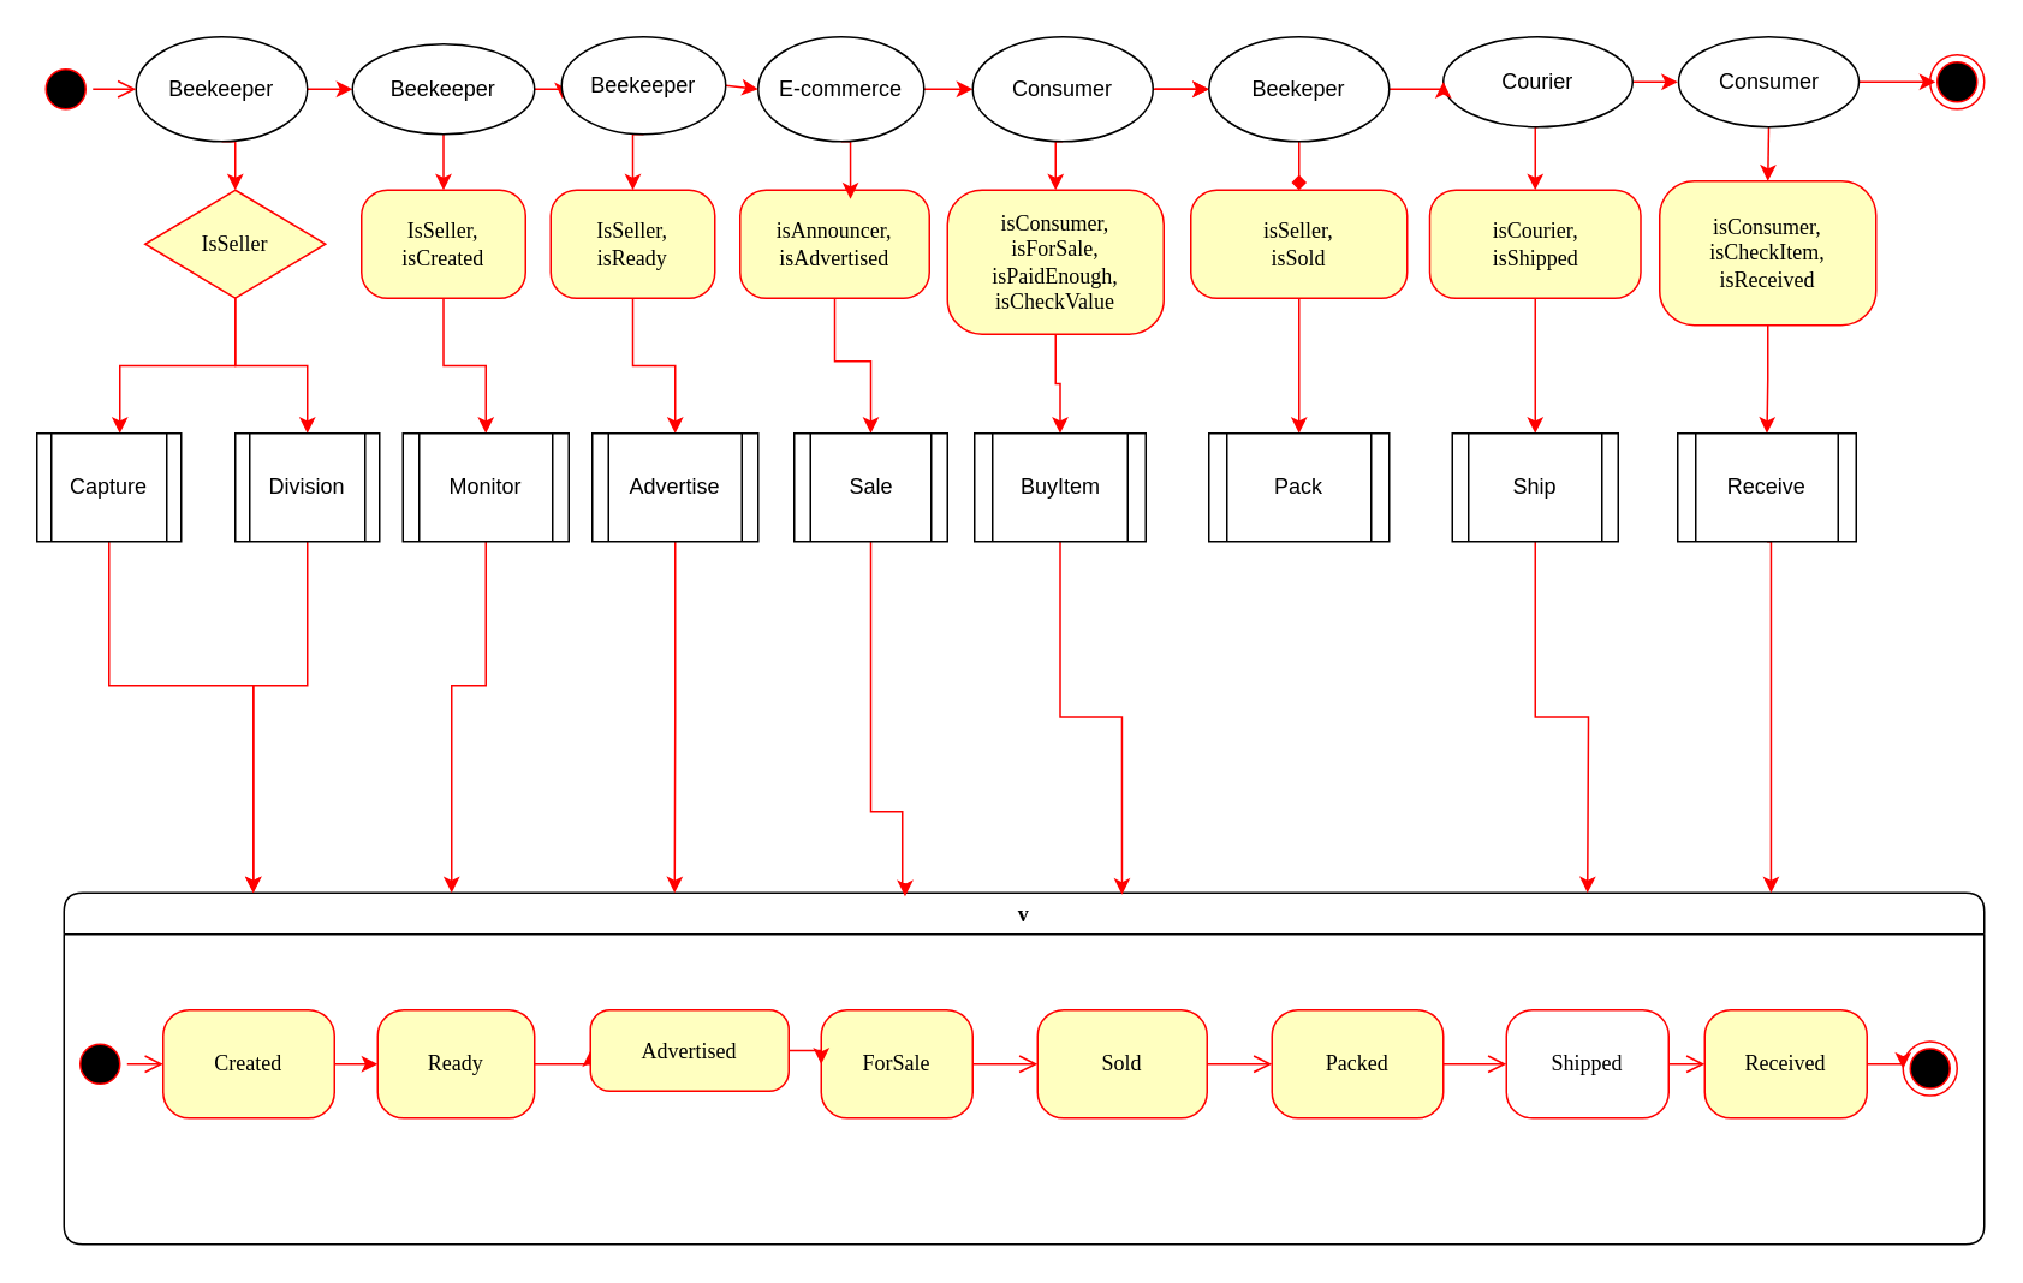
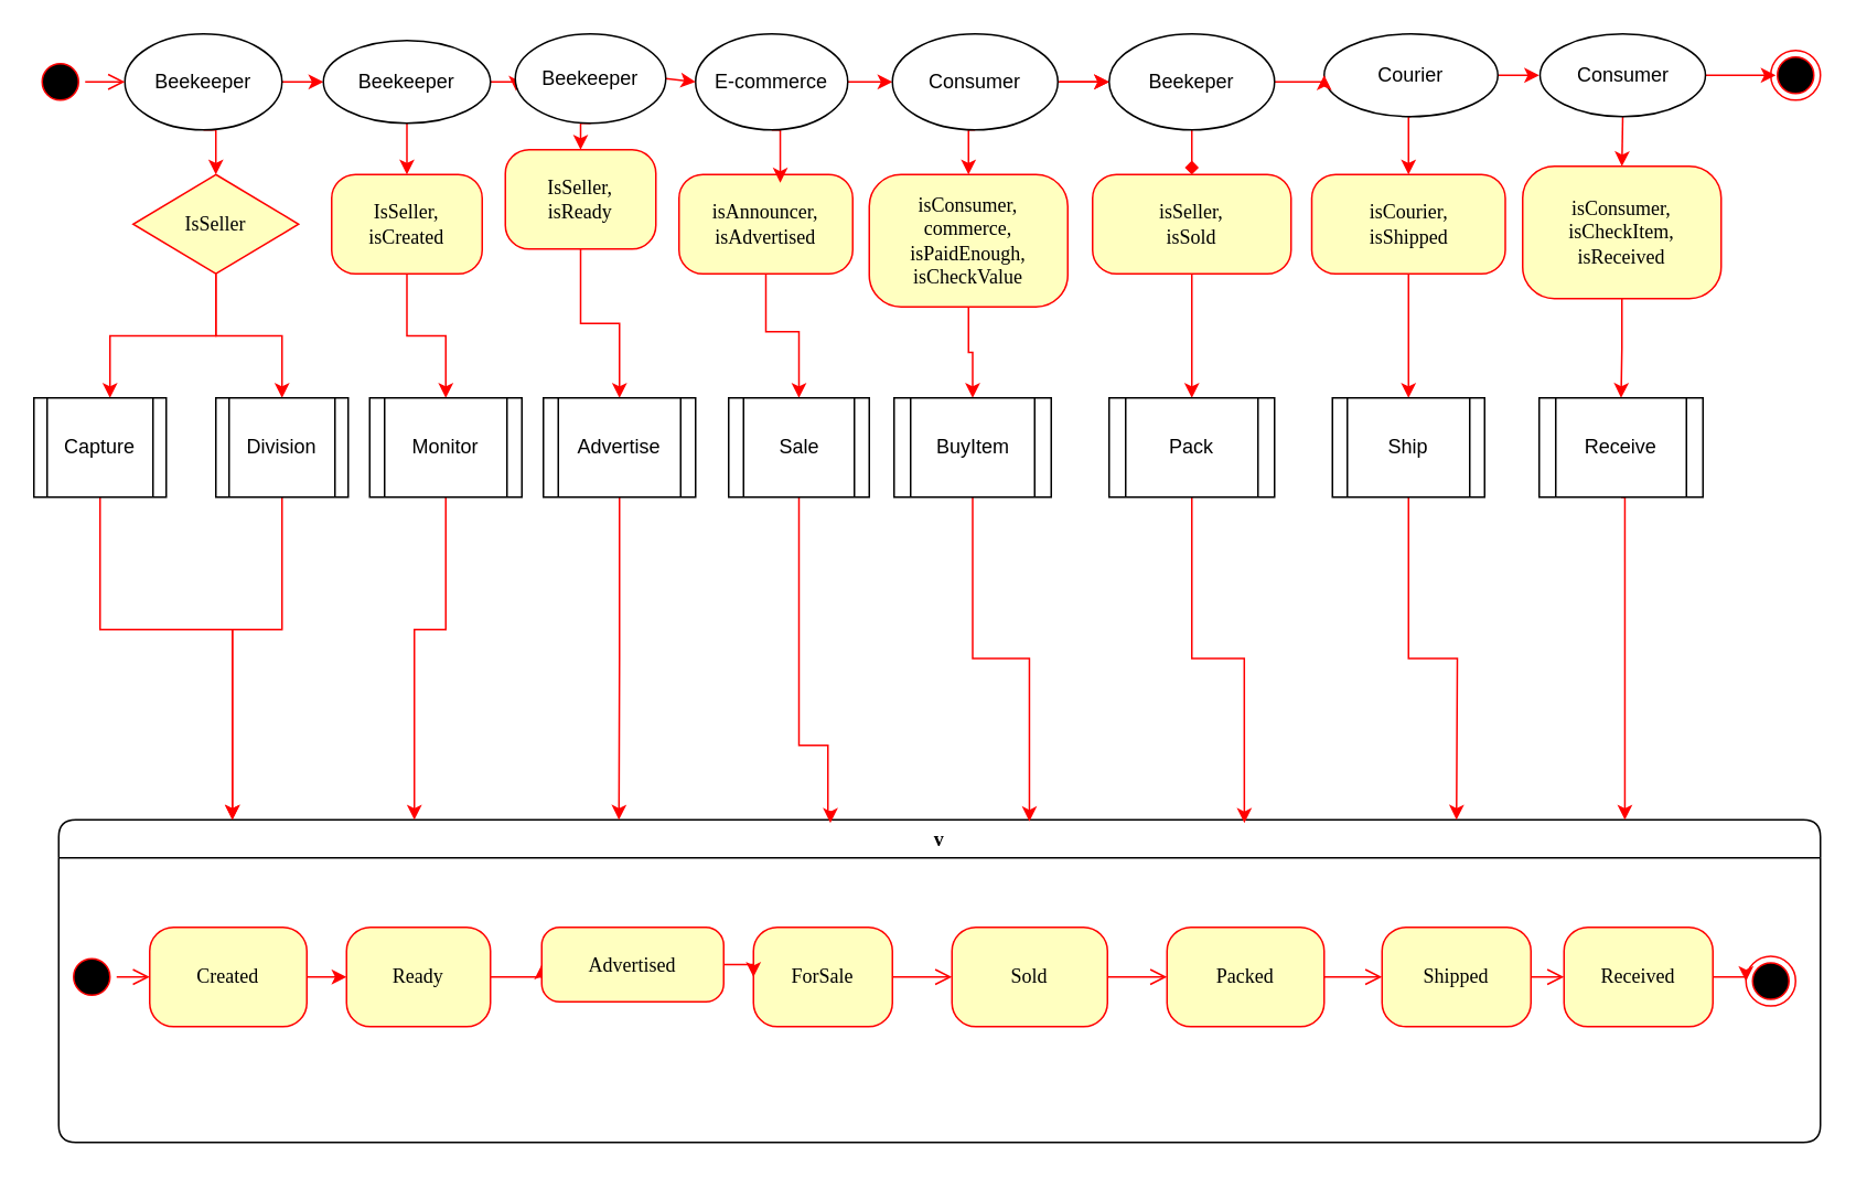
- <mxCell id="81" value="&lt;div&gt;IsSeller,&lt;/div&gt;&lt;div&gt;isReady&lt;/div&gt;" style="rounded=1;whiteSpace=wrap;html=1;arcSize=24;fillColor=#ffffc0;strokeColor=#ff0000;shadow=0;comic=0;labelBackgroundColor=none;fontFamily=Verdana;fontSize=12;fontColor=#000000;align=center;" vertex="1" parent="1"><mxGeometry x="305" y="105" width="91" height="60" as="geometry" /></mxCell>
+ <mxCell id="81" value="&lt;div&gt;IsSeller,&lt;/div&gt;&lt;div&gt;isReady&lt;/div&gt;" style="rounded=1;whiteSpace=wrap;html=1;arcSize=24;fillColor=#ffffc0;strokeColor=#ff0000;shadow=0;comic=0;labelBackgroundColor=none;fontFamily=Verdana;fontSize=12;fontColor=#000000;align=center;" vertex="1" parent="1"><mxGeometry x="305" y="90" width="91" height="60" as="geometry" /></mxCell>
- <mxCell id="74" value="&lt;div&gt;isConsumer,&lt;/div&gt;&lt;div&gt;isForSale,&lt;/div&gt;&lt;div&gt;isPaidEnough,&lt;/div&gt;&lt;div&gt;isCheckValue&lt;/div&gt;" style="rounded=1;whiteSpace=wrap;html=1;arcSize=24;fillColor=#ffffc0;strokeColor=#ff0000;shadow=0;comic=0;labelBackgroundColor=none;fontFamily=Verdana;fontSize=12;fontColor=#000000;align=center;" vertex="1" parent="1"><mxGeometry x="525" y="105" width="120" height="80" as="geometry" /></mxCell>
+ <mxCell id="74" value="&lt;div&gt;isConsumer,&lt;/div&gt;&lt;div&gt;commerce,&lt;/div&gt;&lt;div&gt;isPaidEnough,&lt;/div&gt;&lt;div&gt;isCheckValue&lt;/div&gt;" style="rounded=1;whiteSpace=wrap;html=1;arcSize=24;fillColor=#ffffc0;strokeColor=#ff0000;shadow=0;comic=0;labelBackgroundColor=none;fontFamily=Verdana;fontSize=12;fontColor=#000000;align=center;" vertex="1" parent="1"><mxGeometry x="525" y="105" width="120" height="80" as="geometry" /></mxCell>
+ <mxCell id="68" style="edgeStyle=orthogonalEdgeStyle;rounded=0;orthogonalLoop=1;jettySize=auto;html=1;exitX=0.5;exitY=1;exitDx=0;exitDy=0;strokeColor=#FF0000;entryX=0.673;entryY=0.01;entryDx=0;entryDy=0;entryPerimeter=0;" edge="1" parent="1" source="69" target="8"><mxGeometry relative="1" as="geometry"><mxPoint x="750" y="491" as="targetPoint" /></mxGeometry></mxCell>
- <mxCell id="22" value="Shipped" style="rounded=1;whiteSpace=wrap;html=1;arcSize=24;fillColor=#ffffff;strokeColor=#ff0000;shadow=0;comic=0;labelBackgroundColor=none;fontFamily=Verdana;fontSize=12;fontColor=#000000;align=center;" vertex="1" parent="8"><mxGeometry x="800" y="65" width="90" height="60" as="geometry" /></mxCell>
+ <mxCell id="22" value="Shipped" style="rounded=1;whiteSpace=wrap;html=1;arcSize=24;fillColor=#ffffc0;strokeColor=#ff0000;shadow=0;comic=0;labelBackgroundColor=none;fontFamily=Verdana;fontSize=12;fontColor=#000000;align=center;" vertex="1" parent="8"><mxGeometry x="800" y="65" width="90" height="60" as="geometry" /></mxCell>
